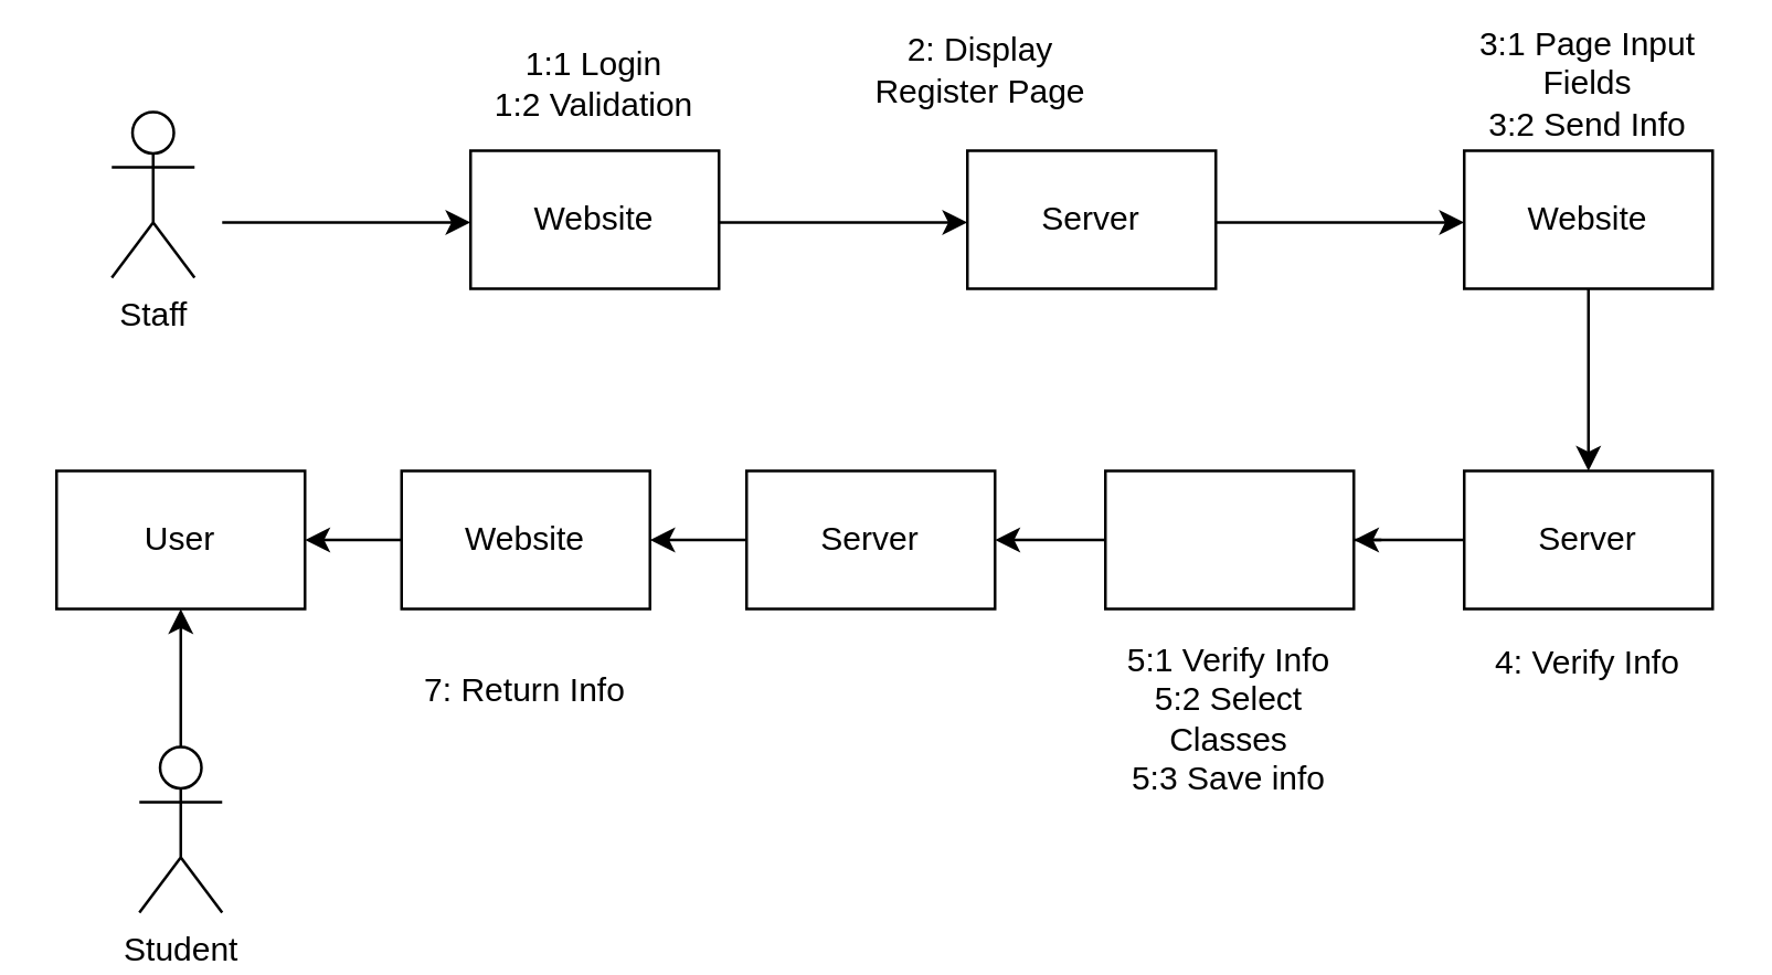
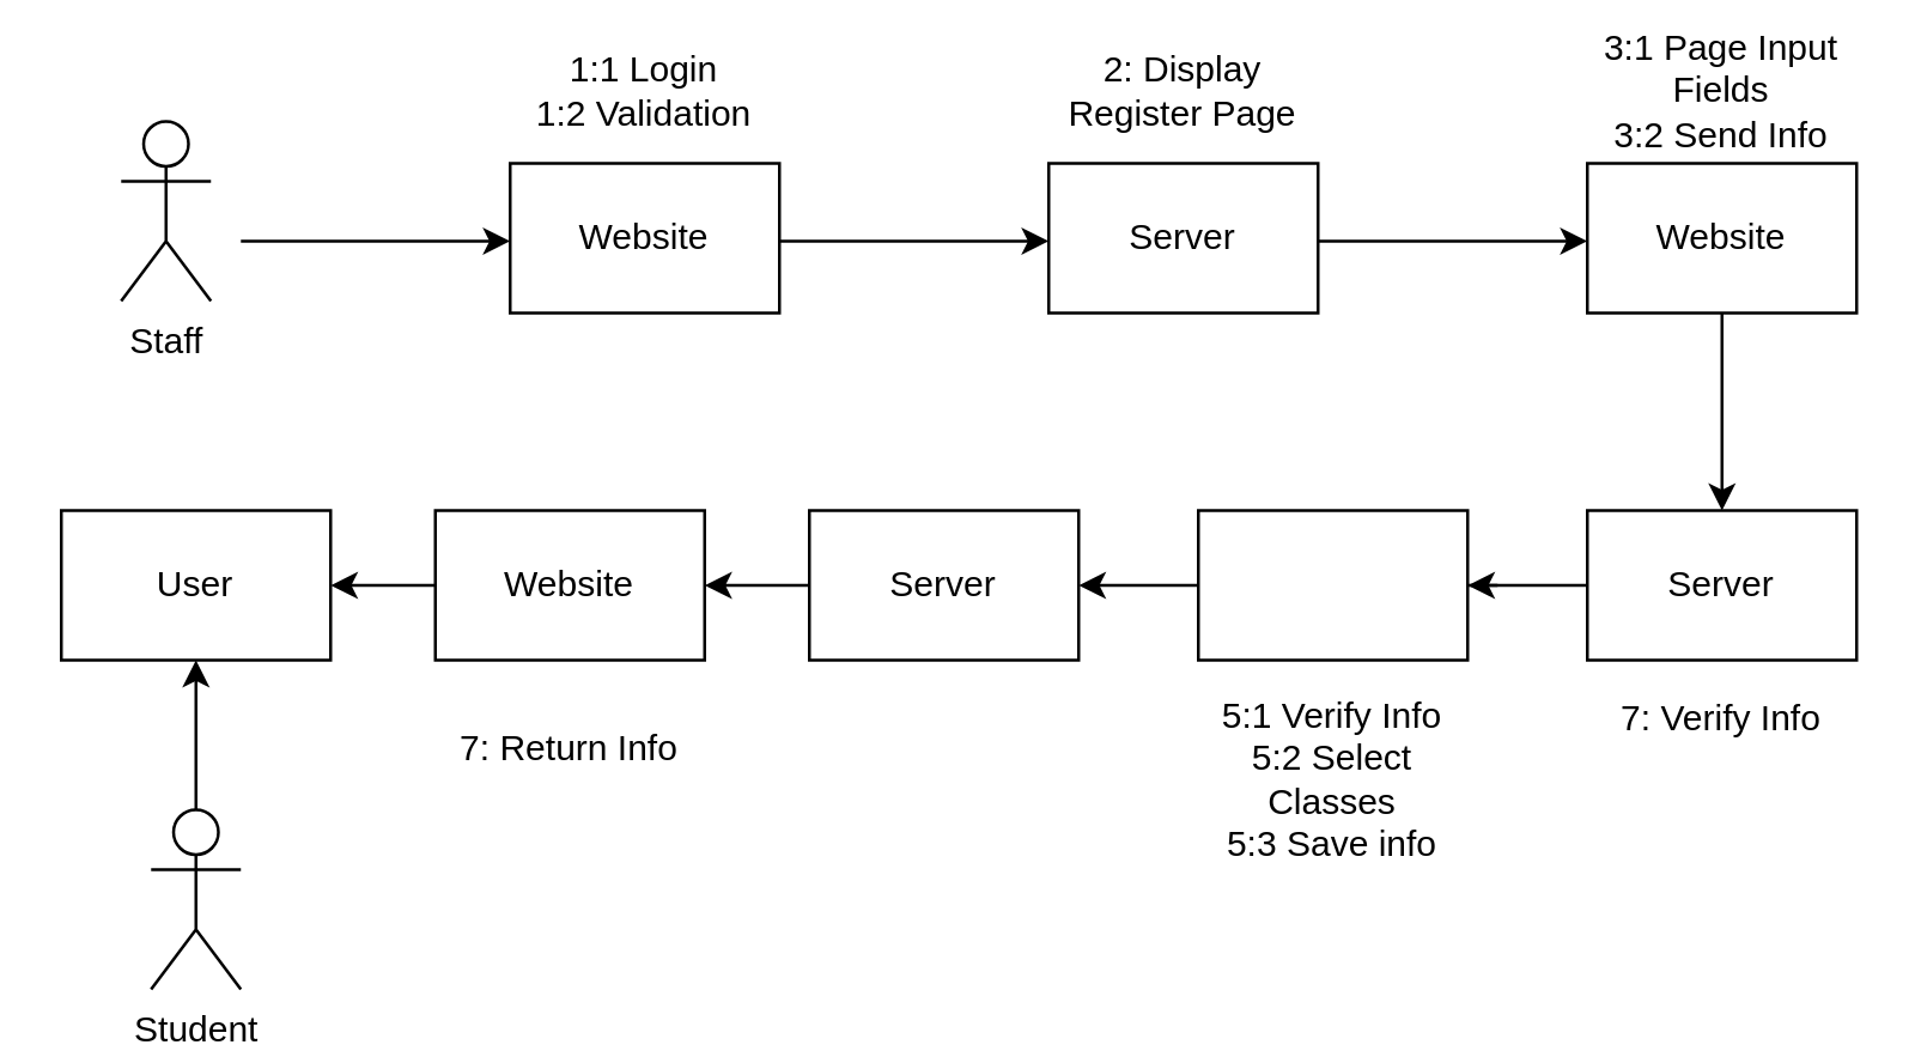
- <mxCell id="29" value="2: Display Register Page" style="text;html=1;strokeColor=none;fillColor=none;align=center;verticalAlign=middle;whiteSpace=wrap;rounded=0;" vertex="1" parent="1"><mxGeometry x="310" y="15" width="90" height="20" as="geometry" /></mxCell>
+ <mxCell id="29" value="2: Display Register Page" style="text;html=1;strokeColor=none;fillColor=none;align=center;verticalAlign=middle;whiteSpace=wrap;rounded=0;" vertex="1" parent="1"><mxGeometry x="350" y="20" width="90" height="20" as="geometry" /></mxCell>
- <mxCell id="31" value="4: Verify Info" style="text;html=1;strokeColor=none;fillColor=none;align=center;verticalAlign=middle;whiteSpace=wrap;rounded=0;" vertex="1" parent="1"><mxGeometry x="530" y="230" width="90" height="20" as="geometry" /></mxCell>
+ <mxCell id="31" value="7: Verify Info" style="text;html=1;strokeColor=none;fillColor=none;align=center;verticalAlign=middle;whiteSpace=wrap;rounded=0;" vertex="1" parent="1"><mxGeometry x="530" y="230" width="90" height="20" as="geometry" /></mxCell>
